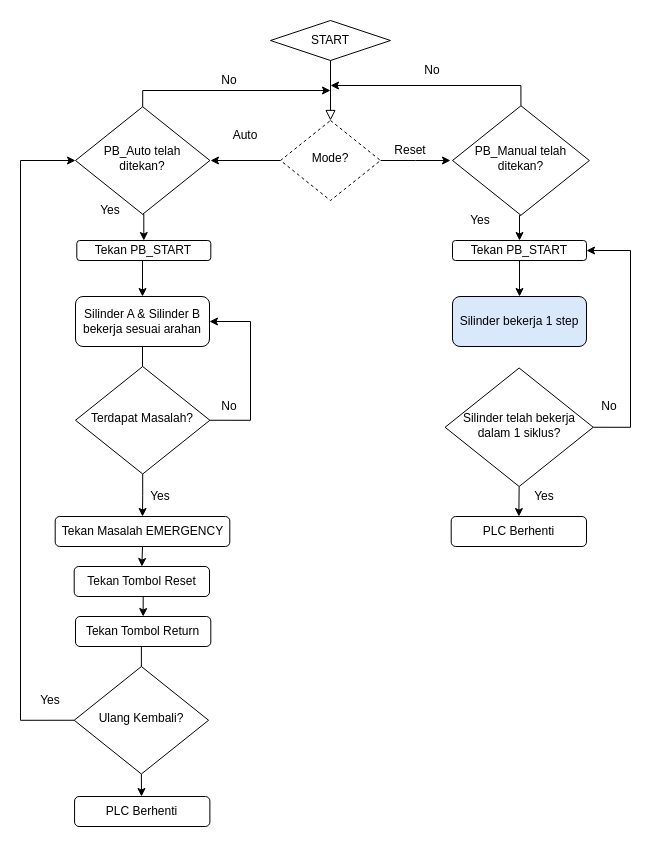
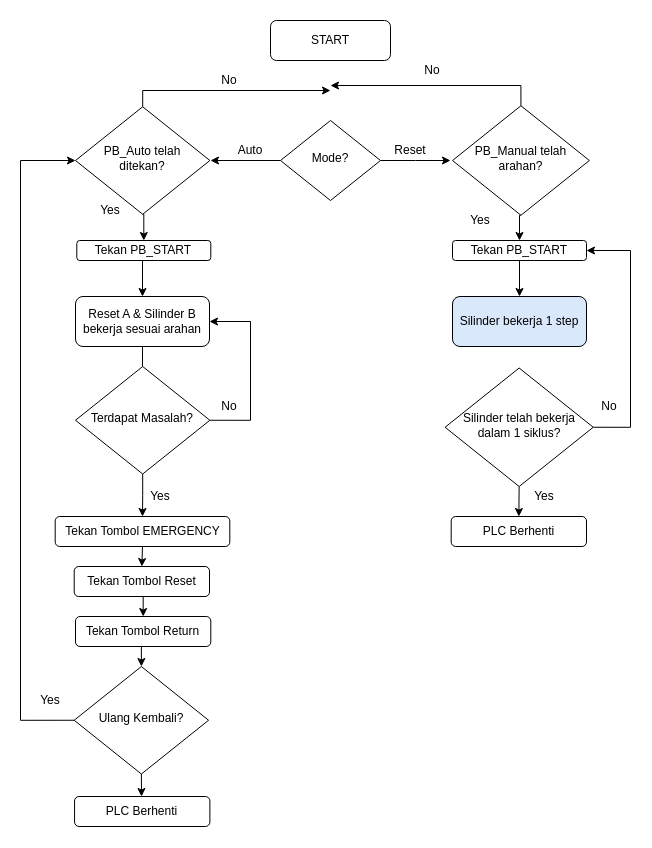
- <mxCell id="3" value="START" style="rhombus;whiteSpace=wrap;html=1;fontSize=12;glass=0;strokeWidth=1;shadow=0;" parent="1" vertex="1"><mxGeometry x="270" y="20" width="120" height="40" as="geometry" /></mxCell>
+ <mxCell id="3" value="START" style="rounded=1;whiteSpace=wrap;html=1;fontSize=12;glass=0;strokeWidth=1;shadow=0;" parent="1" vertex="1"><mxGeometry x="270" y="20" width="120" height="40" as="geometry" /></mxCell>
- <mxCell id="2" value="" style="rounded=0;html=1;jettySize=auto;orthogonalLoop=1;fontSize=11;endArrow=block;endFill=0;endSize=8;strokeWidth=1;shadow=0;labelBackgroundColor=none;edgeStyle=orthogonalEdgeStyle;" parent="1" source="3" target="6" edge="1"><mxGeometry relative="1" as="geometry" /></mxCell>
- <mxCell id="7" value="Auto" style="text;html=1;strokeColor=none;fillColor=none;align=center;verticalAlign=middle;whiteSpace=wrap;rounded=0;" vertex="1" parent="1"><mxGeometry x="225" y="125" width="40" height="20" as="geometry" /></mxCell>
+ <mxCell id="7" value="Auto" style="text;html=1;strokeColor=none;fillColor=none;align=center;verticalAlign=middle;whiteSpace=wrap;rounded=0;" vertex="1" parent="1"><mxGeometry x="230" y="140" width="40" height="20" as="geometry" /></mxCell>
- <mxCell id="14" value="PB_Manual telah ditekan?" style="rhombus;whiteSpace=wrap;html=1;shadow=0;fontFamily=Helvetica;fontSize=12;align=center;strokeWidth=1;spacing=6;spacingTop=-4;" vertex="1" parent="1"><mxGeometry x="452" y="105.25" width="136.88" height="109.5" as="geometry" /></mxCell>
+ <mxCell id="14" value="PB_Manual telah arahan?" style="rhombus;whiteSpace=wrap;html=1;shadow=0;fontFamily=Helvetica;fontSize=12;align=center;strokeWidth=1;spacing=6;spacingTop=-4;" vertex="1" parent="1"><mxGeometry x="452" y="105.25" width="136.88" height="109.5" as="geometry" /></mxCell>
- <mxCell id="6" value="Mode?" style="rhombus;whiteSpace=wrap;html=1;shadow=0;fontFamily=Helvetica;fontSize=12;align=center;strokeWidth=1;spacing=6;spacingTop=-4;dashed=1;" parent="1" vertex="1"><mxGeometry x="280" y="120" width="100" height="80" as="geometry" /></mxCell>
+ <mxCell id="6" value="Mode?" style="rhombus;whiteSpace=wrap;html=1;shadow=0;fontFamily=Helvetica;fontSize=12;align=center;strokeWidth=1;spacing=6;spacingTop=-4;" parent="1" vertex="1"><mxGeometry x="280" y="120" width="100" height="80" as="geometry" /></mxCell>
- <mxCell id="16" value="Silinder A &amp;amp; Silinder B bekerja sesuai arahan" style="rounded=1;whiteSpace=wrap;html=1;fontSize=12;glass=0;strokeWidth=1;shadow=0;" vertex="1" parent="1"><mxGeometry x="75" y="296" width="134" height="50" as="geometry" /></mxCell>
+ <mxCell id="16" value="Reset A &amp;amp; Silinder B bekerja sesuai arahan" style="rounded=1;whiteSpace=wrap;html=1;fontSize=12;glass=0;strokeWidth=1;shadow=0;" vertex="1" parent="1"><mxGeometry x="75" y="296" width="134" height="50" as="geometry" /></mxCell>
- <mxCell id="26" value="Tekan Masalah EMERGENCY" style="rounded=1;whiteSpace=wrap;html=1;fontSize=12;glass=0;strokeWidth=1;shadow=0;" vertex="1" parent="1"><mxGeometry x="54.69" y="516" width="174.62" height="30" as="geometry" /></mxCell>
+ <mxCell id="26" value="Tekan Tombol EMERGENCY" style="rounded=1;whiteSpace=wrap;html=1;fontSize=12;glass=0;strokeWidth=1;shadow=0;" vertex="1" parent="1"><mxGeometry x="54.69" y="516" width="174.62" height="30" as="geometry" /></mxCell>
- <mxCell id="30" style="edgeStyle=orthogonalEdgeStyle;rounded=0;orthogonalLoop=1;jettySize=auto;html=1;exitX=0.5;exitY=1;exitDx=0;exitDy=0;entryX=0.5;entryY=0;entryDx=0;entryDy=0;endArrow=none;" edge="1" parent="1" source="31" target="34"><mxGeometry relative="1" as="geometry" /></mxCell>
+ <mxCell id="30" style="edgeStyle=orthogonalEdgeStyle;rounded=0;orthogonalLoop=1;jettySize=auto;html=1;exitX=0.5;exitY=1;exitDx=0;exitDy=0;entryX=0.5;entryY=0;entryDx=0;entryDy=0;" edge="1" parent="1" source="31" target="34"><mxGeometry relative="1" as="geometry" /></mxCell>
